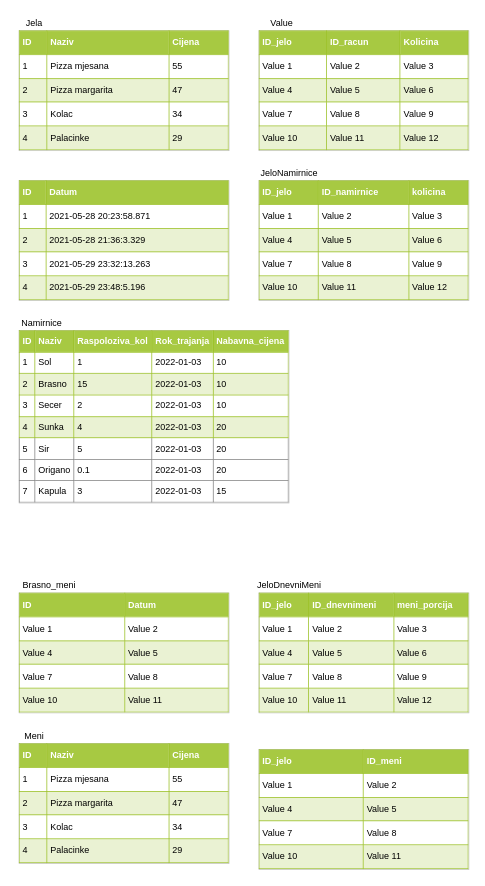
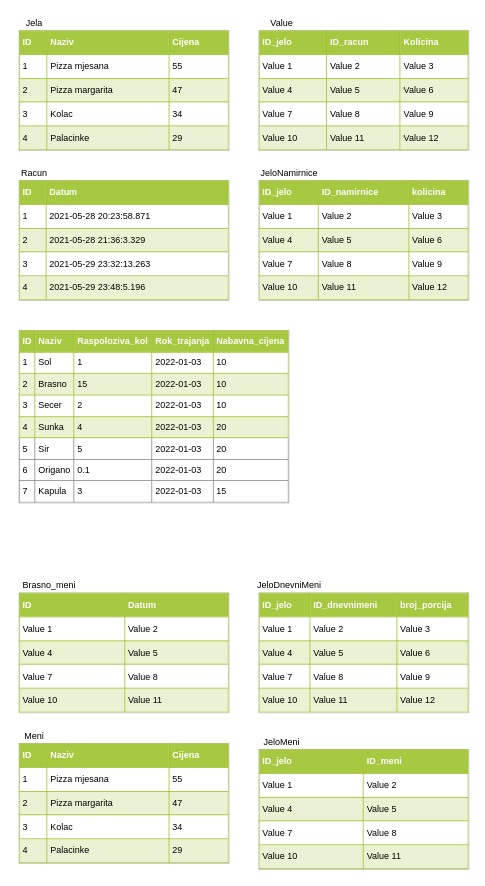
+ <mxCell id="5" value="Racun" style="text;html=1;align=center;verticalAlign=middle;resizable=0;points=[];autosize=1;strokeColor=none;" parent="1" vertex="1"><mxGeometry x="20" y="220" width="50" height="20" as="geometry" /></mxCell>
- <mxCell id="7" value="Namirnice" style="text;html=1;align=center;verticalAlign=middle;resizable=0;points=[];autosize=1;strokeColor=none;" parent="1" vertex="1"><mxGeometry x="20" y="420" width="70" height="20" as="geometry" /></mxCell>
- <mxCell id="16" value="&lt;table border=&quot;1&quot; width=&quot;100%&quot; cellpadding=&quot;4&quot; style=&quot;width: 100% ; height: 100% ; border-collapse: collapse&quot;&gt;&lt;tbody&gt;&lt;tr style=&quot;background-color: #a7c942 ; color: #ffffff ; border: 1px solid #98bf21&quot;&gt;&lt;th align=&quot;left&quot;&gt;ID_jelo&lt;/th&gt;&lt;th align=&quot;left&quot;&gt;ID_dnevnimeni&lt;/th&gt;&lt;th align=&quot;left&quot;&gt;meni_porcija&lt;/th&gt;&lt;/tr&gt;&lt;tr style=&quot;border: 1px solid #98bf21&quot;&gt;&lt;td&gt;Value 1&lt;/td&gt;&lt;td&gt;Value 2&lt;/td&gt;&lt;td&gt;Value 3&lt;/td&gt;&lt;/tr&gt;&lt;tr style=&quot;background-color: #eaf2d3 ; border: 1px solid #98bf21&quot;&gt;&lt;td&gt;Value 4&lt;/td&gt;&lt;td&gt;Value 5&lt;/td&gt;&lt;td&gt;Value 6&lt;/td&gt;&lt;/tr&gt;&lt;tr style=&quot;border: 1px solid #98bf21&quot;&gt;&lt;td&gt;Value 7&lt;/td&gt;&lt;td&gt;Value 8&lt;/td&gt;&lt;td&gt;Value 9&lt;/td&gt;&lt;/tr&gt;&lt;tr style=&quot;background-color: #eaf2d3 ; border: 1px solid #98bf21&quot;&gt;&lt;td&gt;Value 10&lt;/td&gt;&lt;td&gt;Value 11&lt;/td&gt;&lt;td&gt;Value 12&lt;/td&gt;&lt;/tr&gt;&lt;/tbody&gt;&lt;/table&gt;" style="text;html=1;strokeColor=#c0c0c0;fillColor=#ffffff;overflow=fill;rounded=0;" parent="1" vertex="1"><mxGeometry x="345" y="790" width="280" height="160" as="geometry" /></mxCell>
+ <mxCell id="16" value="&lt;table border=&quot;1&quot; width=&quot;100%&quot; cellpadding=&quot;4&quot; style=&quot;width: 100% ; height: 100% ; border-collapse: collapse&quot;&gt;&lt;tbody&gt;&lt;tr style=&quot;background-color: #a7c942 ; color: #ffffff ; border: 1px solid #98bf21&quot;&gt;&lt;th align=&quot;left&quot;&gt;ID_jelo&lt;/th&gt;&lt;th align=&quot;left&quot;&gt;ID_dnevnimeni&lt;/th&gt;&lt;th align=&quot;left&quot;&gt;broj_porcija&lt;/th&gt;&lt;/tr&gt;&lt;tr style=&quot;border: 1px solid #98bf21&quot;&gt;&lt;td&gt;Value 1&lt;/td&gt;&lt;td&gt;Value 2&lt;/td&gt;&lt;td&gt;Value 3&lt;/td&gt;&lt;/tr&gt;&lt;tr style=&quot;background-color: #eaf2d3 ; border: 1px solid #98bf21&quot;&gt;&lt;td&gt;Value 4&lt;/td&gt;&lt;td&gt;Value 5&lt;/td&gt;&lt;td&gt;Value 6&lt;/td&gt;&lt;/tr&gt;&lt;tr style=&quot;border: 1px solid #98bf21&quot;&gt;&lt;td&gt;Value 7&lt;/td&gt;&lt;td&gt;Value 8&lt;/td&gt;&lt;td&gt;Value 9&lt;/td&gt;&lt;/tr&gt;&lt;tr style=&quot;background-color: #eaf2d3 ; border: 1px solid #98bf21&quot;&gt;&lt;td&gt;Value 10&lt;/td&gt;&lt;td&gt;Value 11&lt;/td&gt;&lt;td&gt;Value 12&lt;/td&gt;&lt;/tr&gt;&lt;/tbody&gt;&lt;/table&gt;" style="text;html=1;strokeColor=#c0c0c0;fillColor=#ffffff;overflow=fill;rounded=0;" parent="1" vertex="1"><mxGeometry x="345" y="790" width="280" height="160" as="geometry" /></mxCell>
+ <mxCell id="19" value="JeloMeni" style="text;html=1;align=center;verticalAlign=middle;resizable=0;points=[];autosize=1;strokeColor=none;" parent="1" vertex="1"><mxGeometry x="345" y="979" width="60" height="20" as="geometry" /></mxCell>
